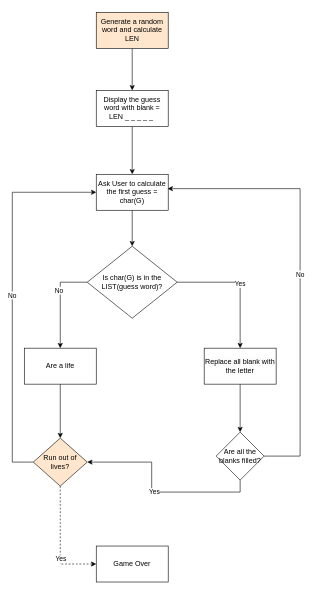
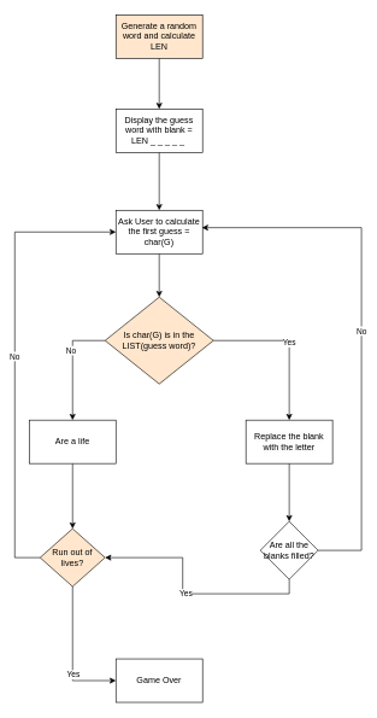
- <mxCell id="9" value="Is char(G) is in the LIST(guess word)?" style="rhombus;whiteSpace=wrap;html=1;rounded=0;" parent="1" vertex="1"><mxGeometry x="145" y="410" width="150" height="120" as="geometry" /></mxCell>
+ <mxCell id="9" value="Is char(G) is in the LIST(guess word)?" style="rhombus;whiteSpace=wrap;html=1;rounded=0;fillColor=#ffe6cc;" parent="1" vertex="1"><mxGeometry x="145" y="410" width="150" height="120" as="geometry" /></mxCell>
- <mxCell id="15" value="&lt;meta charset=&quot;utf-8&quot;&gt;&lt;span style=&quot;color: rgb(0, 0, 0); font-family: Helvetica; font-size: 12px; font-style: normal; font-variant-ligatures: normal; font-variant-caps: normal; font-weight: 400; letter-spacing: normal; orphans: 2; text-align: center; text-indent: 0px; text-transform: none; widows: 2; word-spacing: 0px; -webkit-text-stroke-width: 0px; background-color: rgb(251, 251, 251); text-decoration-thickness: initial; text-decoration-style: initial; text-decoration-color: initial; float: none; display: inline !important;&quot;&gt;Replace all blank with the letter&lt;/span&gt;" style="rounded=0;whiteSpace=wrap;html=1;" vertex="1" parent="1"><mxGeometry x="340" y="580" width="120" height="60" as="geometry" /></mxCell>
+ <mxCell id="15" value="&lt;meta charset=&quot;utf-8&quot;&gt;&lt;span style=&quot;color: rgb(0, 0, 0); font-family: Helvetica; font-size: 12px; font-style: normal; font-variant-ligatures: normal; font-variant-caps: normal; font-weight: 400; letter-spacing: normal; orphans: 2; text-align: center; text-indent: 0px; text-transform: none; widows: 2; word-spacing: 0px; -webkit-text-stroke-width: 0px; background-color: rgb(251, 251, 251); text-decoration-thickness: initial; text-decoration-style: initial; text-decoration-color: initial; float: none; display: inline !important;&quot;&gt;Replace the blank with the letter&lt;/span&gt;" style="rounded=0;whiteSpace=wrap;html=1;" vertex="1" parent="1"><mxGeometry x="340" y="580" width="120" height="60" as="geometry" /></mxCell>
- <mxCell id="20" style="edgeStyle=orthogonalEdgeStyle;rounded=0;orthogonalLoop=1;jettySize=auto;html=1;entryX=0;entryY=0.5;entryDx=0;entryDy=0;exitX=0.5;exitY=1;exitDx=0;exitDy=0;dashed=1;" edge="1" parent="1" source="23" target="19"><mxGeometry relative="1" as="geometry" /></mxCell>
+ <mxCell id="20" style="edgeStyle=orthogonalEdgeStyle;rounded=0;orthogonalLoop=1;jettySize=auto;html=1;entryX=0;entryY=0.5;entryDx=0;entryDy=0;exitX=0.5;exitY=1;exitDx=0;exitDy=0;" edge="1" parent="1" source="23" target="19"><mxGeometry relative="1" as="geometry" /></mxCell>
